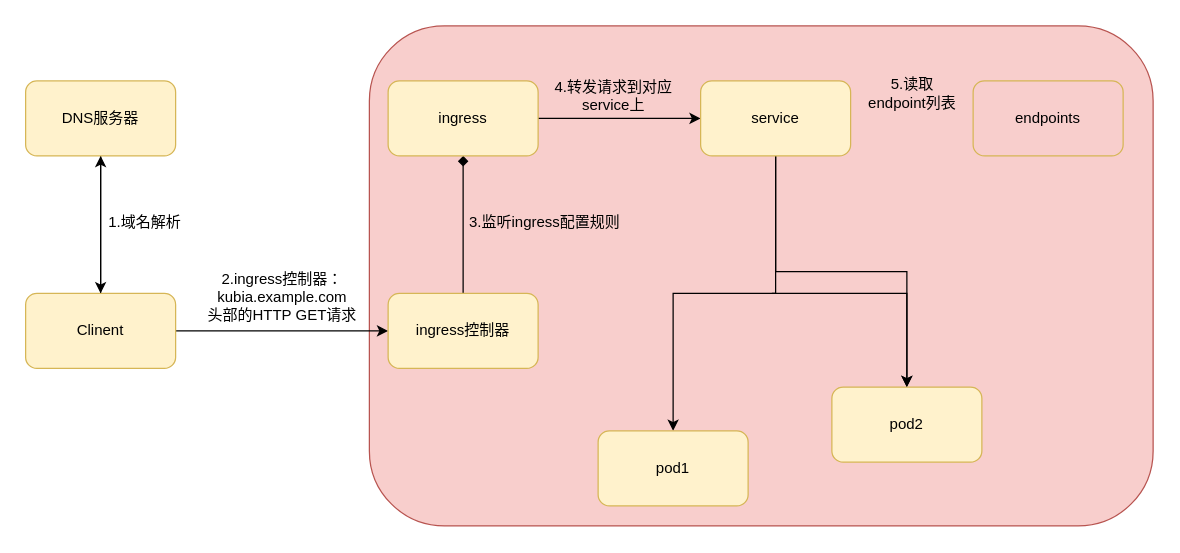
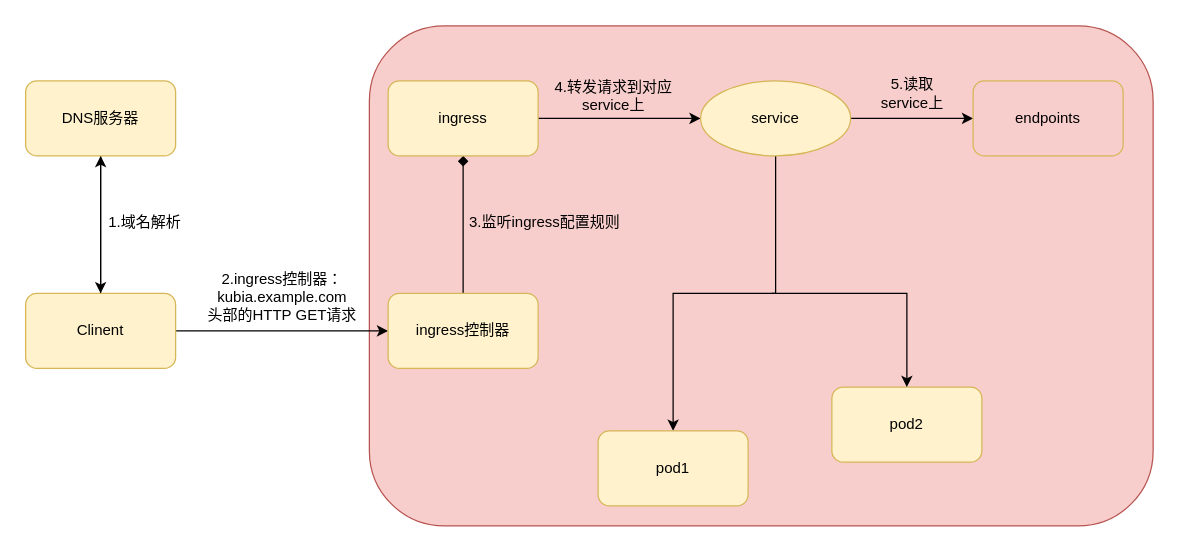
- <mxCell id="22" value="5.读取&lt;div&gt;endpoint列表&lt;/div&gt;" style="text;html=1;align=center;verticalAlign=middle;resizable=0;points=[];autosize=1;strokeColor=none;fillColor=none;" vertex="1" parent="1"><mxGeometry x="685" y="53" width="88" height="41" as="geometry" /></mxCell>
+ <mxCell id="22" value="5.读取&lt;div&gt;service上&lt;/div&gt;" style="text;html=1;align=center;verticalAlign=middle;resizable=0;points=[];autosize=1;strokeColor=none;fillColor=none;" vertex="1" parent="1"><mxGeometry x="685" y="53" width="88" height="41" as="geometry" /></mxCell>
- <mxCell id="14" value="service" style="rounded=1;whiteSpace=wrap;html=1;fillColor=#fff2cc;strokeColor=#d6b656;" vertex="1" parent="1"><mxGeometry x="560" y="64" width="120" height="60" as="geometry" /></mxCell>
+ <mxCell id="14" value="service" style="ellipse;whiteSpace=wrap;html=1;fillColor=#fff2cc;strokeColor=#d6b656;" vertex="1" parent="1"><mxGeometry x="560" y="64" width="120" height="60" as="geometry" /></mxCell>
- <mxCell id="12" style="edgeStyle=orthogonalEdgeStyle;rounded=0;orthogonalLoop=1;jettySize=auto;html=1;" edge="1" parent="1" source="14" target="17"><mxGeometry relative="1" as="geometry" /></mxCell>
+ <mxCell id="12" style="edgeStyle=orthogonalEdgeStyle;rounded=0;orthogonalLoop=1;jettySize=auto;html=1;entryX=0;entryY=0.5;entryDx=0;entryDy=0;" edge="1" parent="1" source="14" target="15"><mxGeometry relative="1" as="geometry" /></mxCell>
